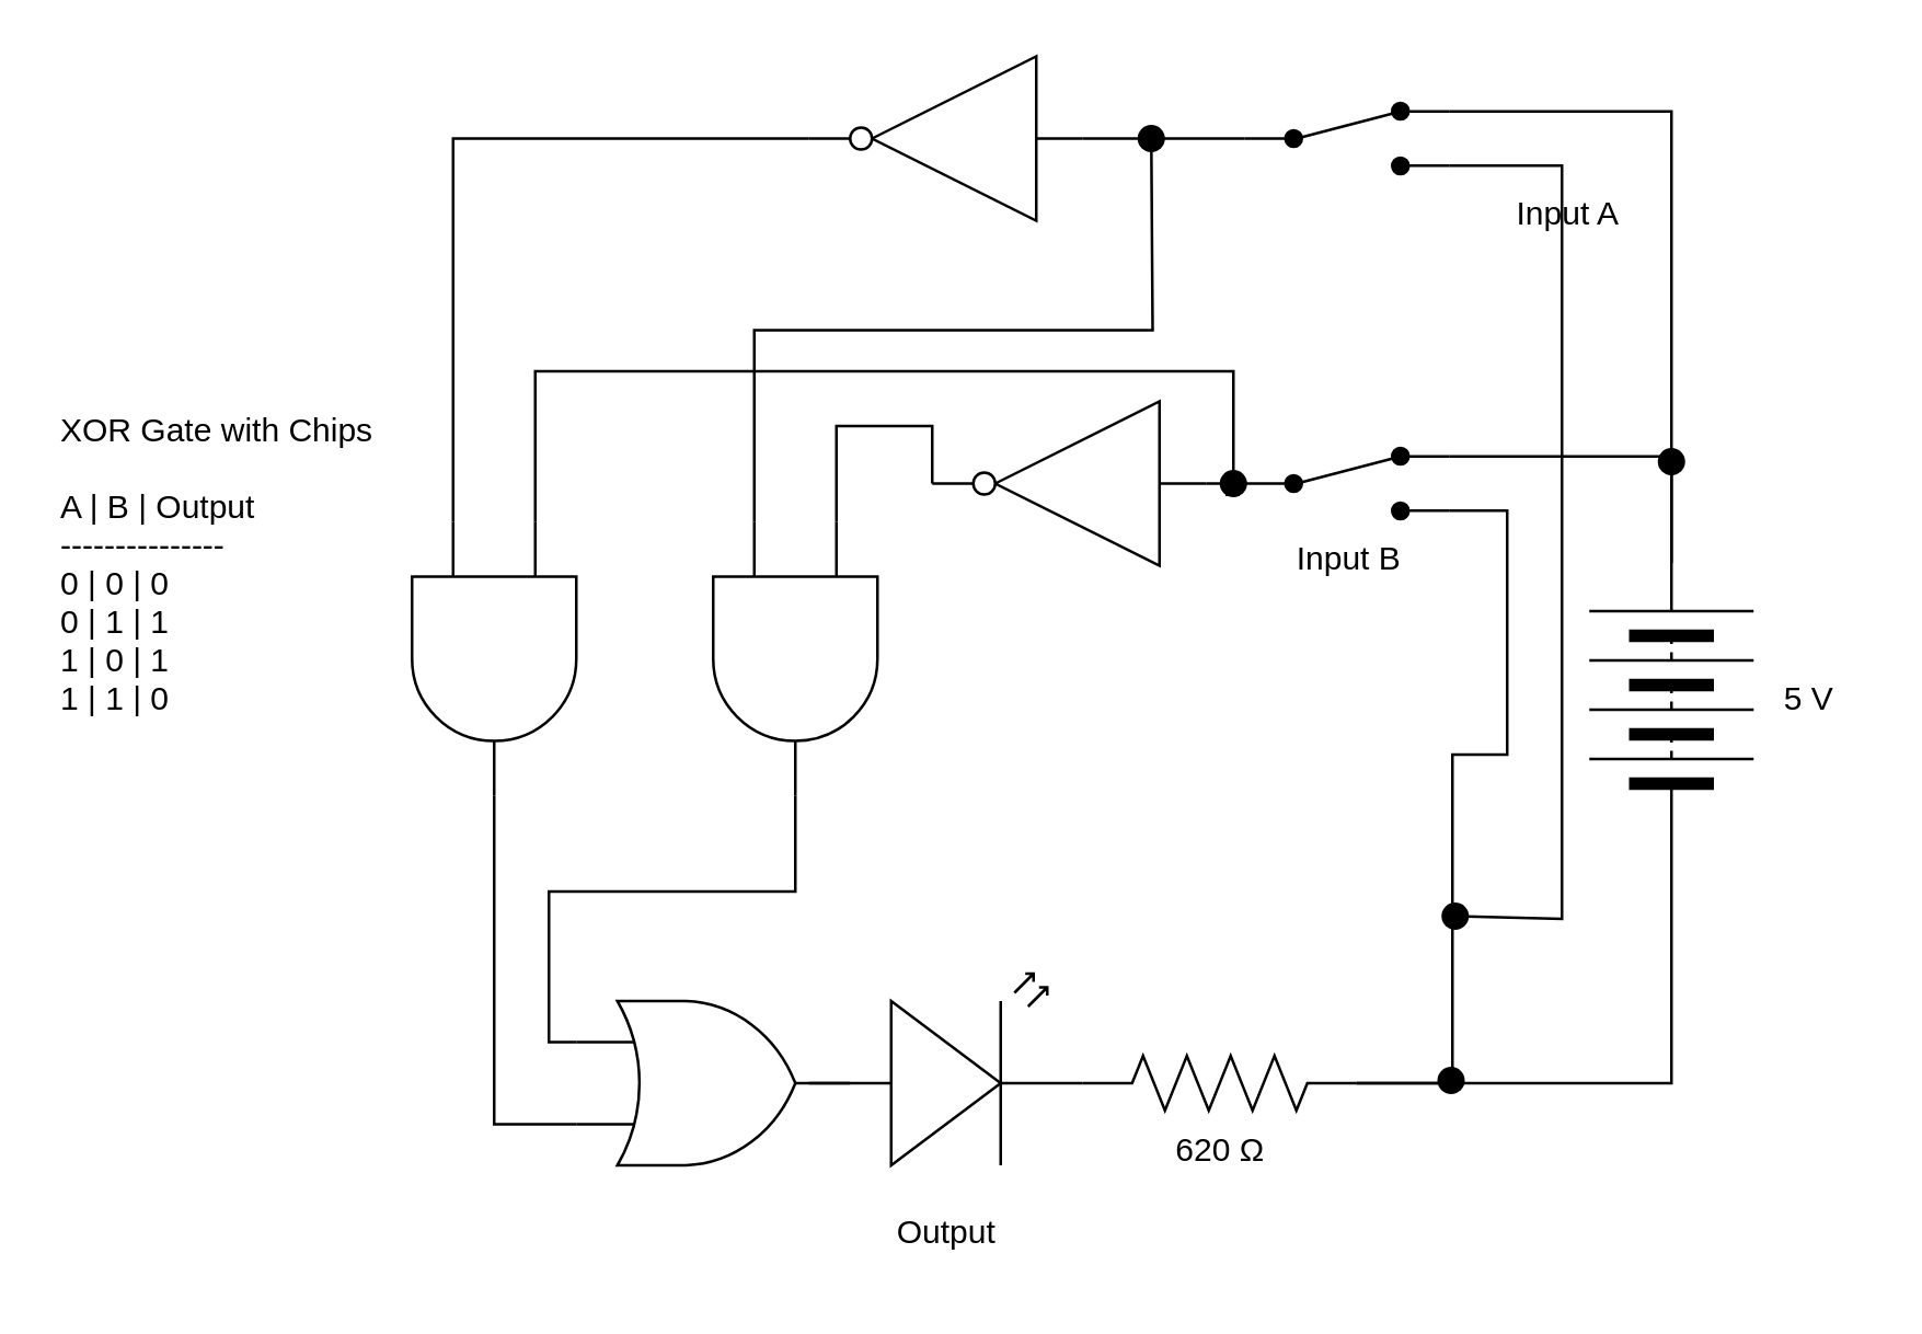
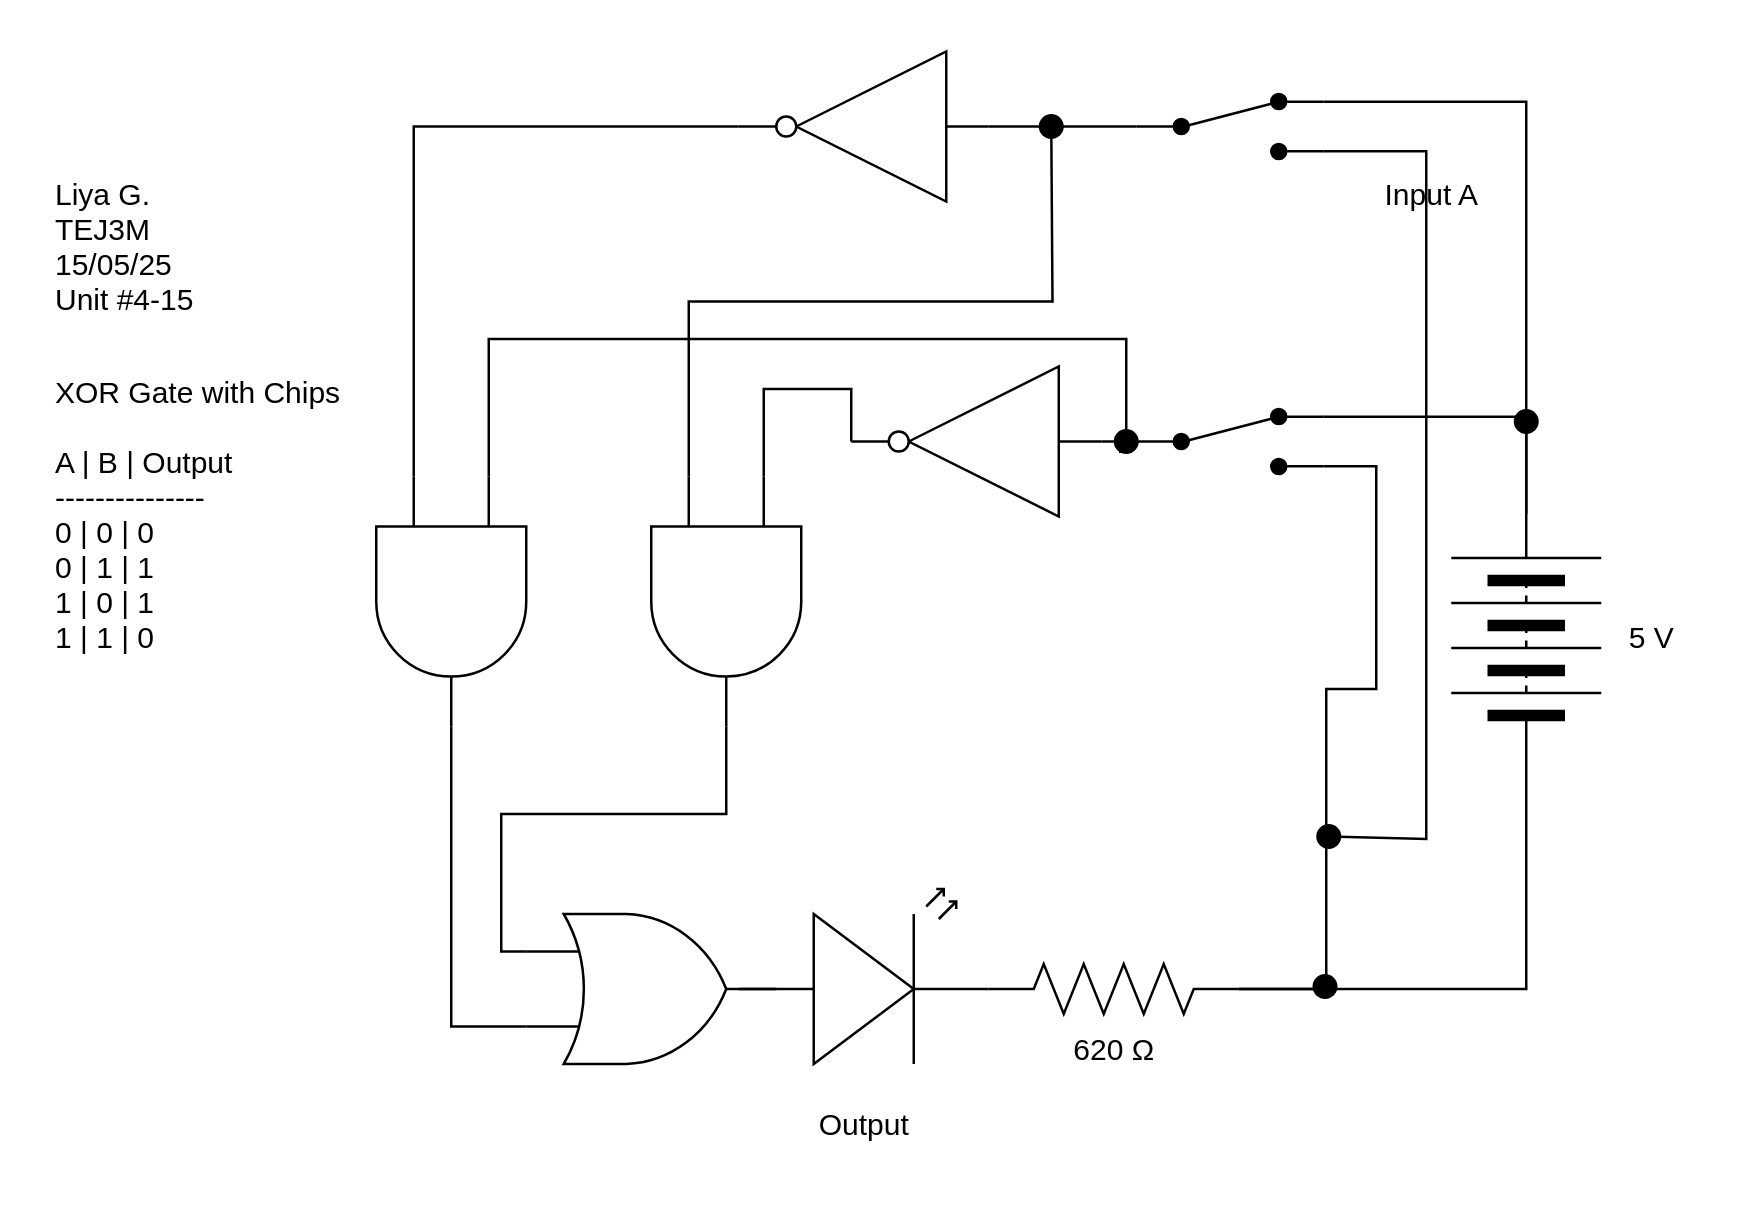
+ <mxCell id="15" value="Liya G.&#10;TEJ3M&#10;15/05/25&#10;Unit #4-15" style="text;align=left;verticalAlign=middle;resizable=0;points=[];autosize=1;strokeColor=none;fillColor=none;" parent="1" vertex="1"><mxGeometry x="20" y="63" width="80" height="70" as="geometry" /></mxCell>
- <mxCell id="14" value="Input B" style="text;html=1;align=center;verticalAlign=middle;resizable=0;points=[];autosize=1;strokeColor=none;fillColor=none;" parent="1" vertex="1"><mxGeometry x="461.5" y="189" width="60" height="30" as="geometry" /></mxCell>
